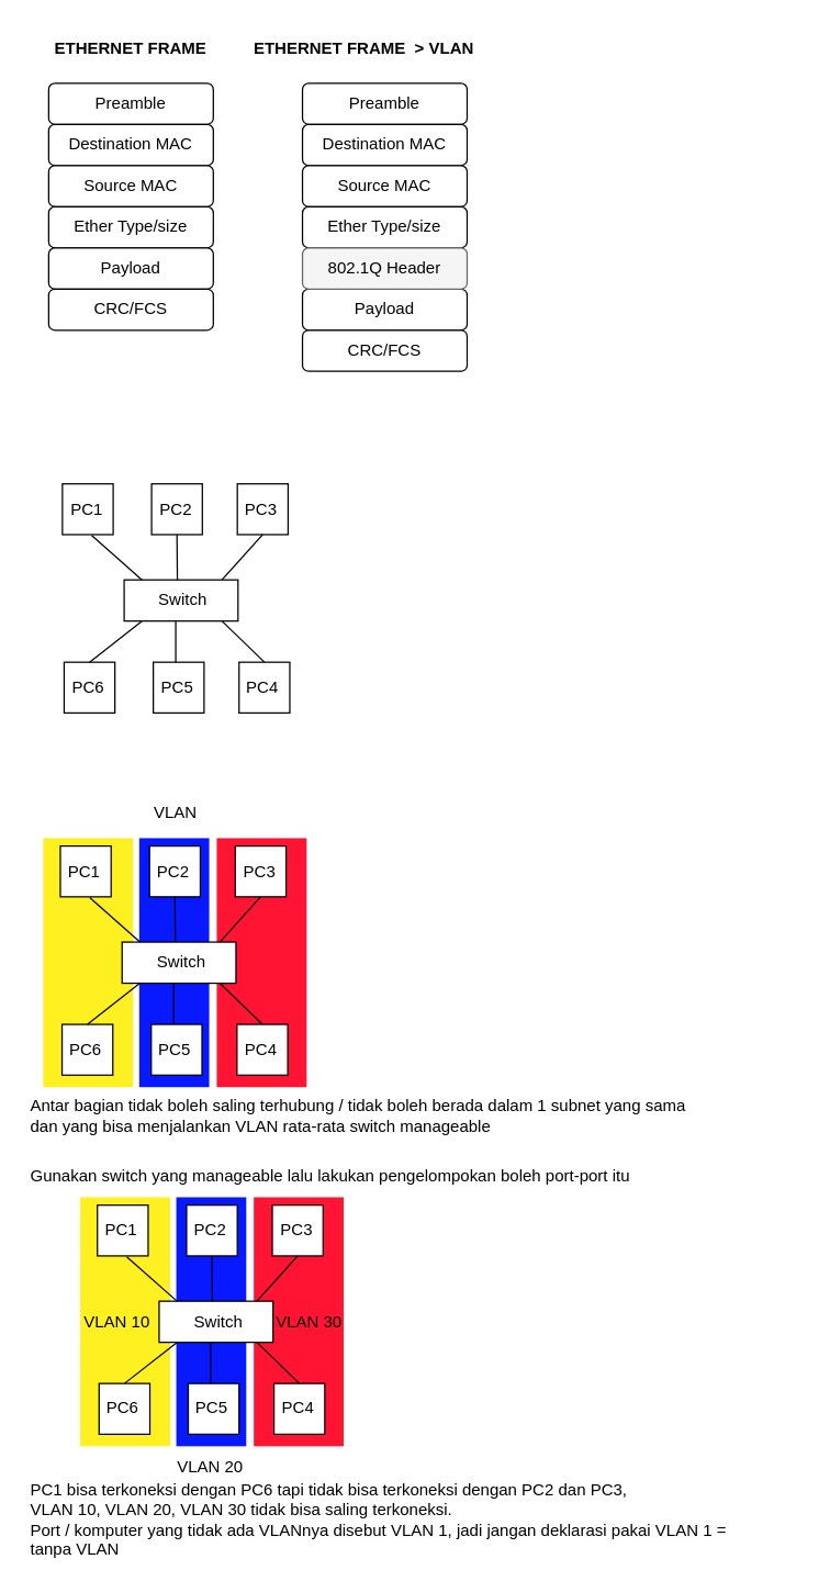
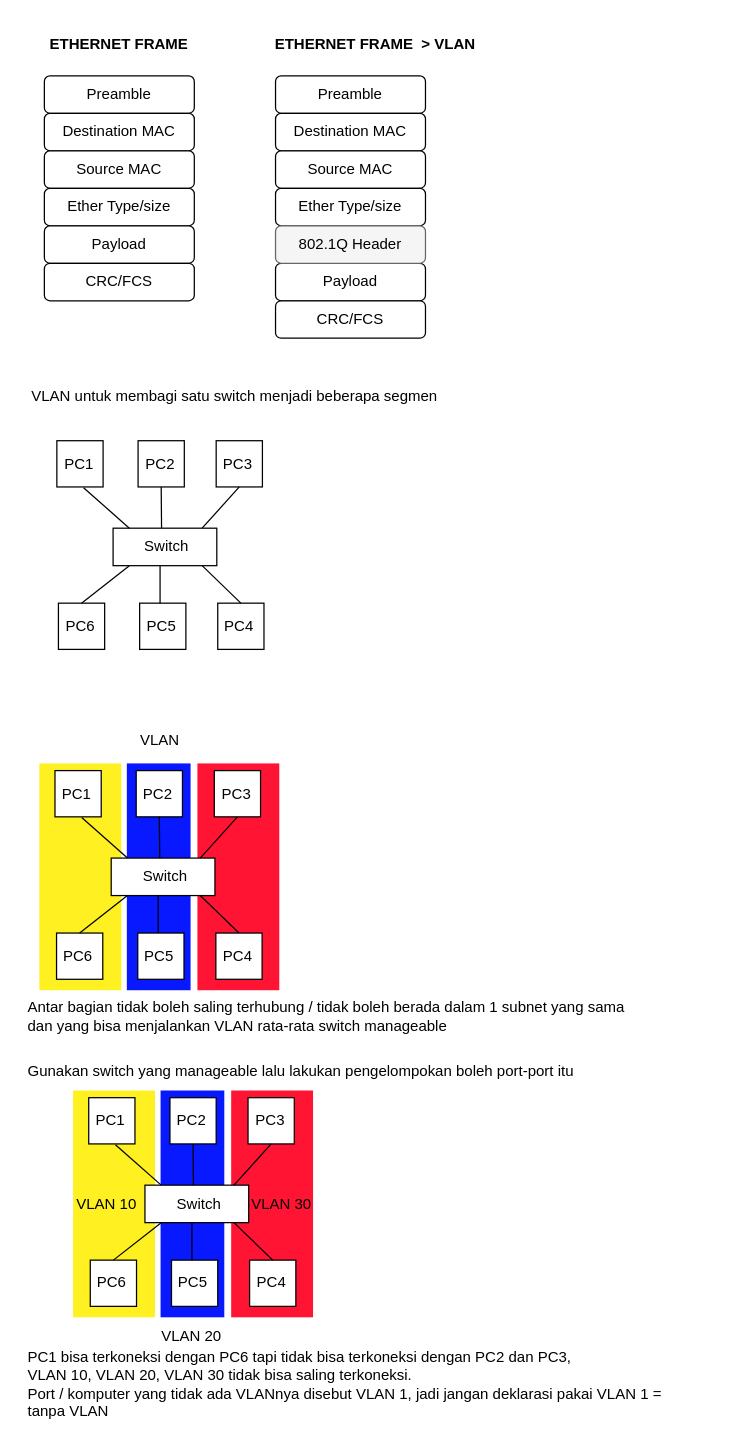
- <mxCell id="30" value="&lt;b&gt;ETHERNET FRAME&amp;nbsp; &amp;gt; VLAN&lt;/b&gt;" style="text;html=1;strokeColor=none;fillColor=none;align=center;verticalAlign=middle;whiteSpace=wrap;rounded=0;" vertex="1" parent="1"><mxGeometry x="180" y="20" width="170" height="30" as="geometry" /></mxCell>
+ <mxCell id="30" value="&lt;b&gt;ETHERNET FRAME&amp;nbsp; &amp;gt; VLAN&lt;/b&gt;" style="text;html=1;strokeColor=none;fillColor=none;align=center;verticalAlign=middle;whiteSpace=wrap;rounded=0;" vertex="1" parent="1"><mxGeometry x="215" y="20" width="170" height="30" as="geometry" /></mxCell>
+ <mxCell id="33" value="VLAN untuk membagi satu switch menjadi beberapa segmen" style="text;html=1;strokeColor=none;fillColor=none;align=left;verticalAlign=middle;whiteSpace=wrap;rounded=0;" vertex="1" parent="1"><mxGeometry x="23" y="302" width="560" height="30" as="geometry" /></mxCell>
